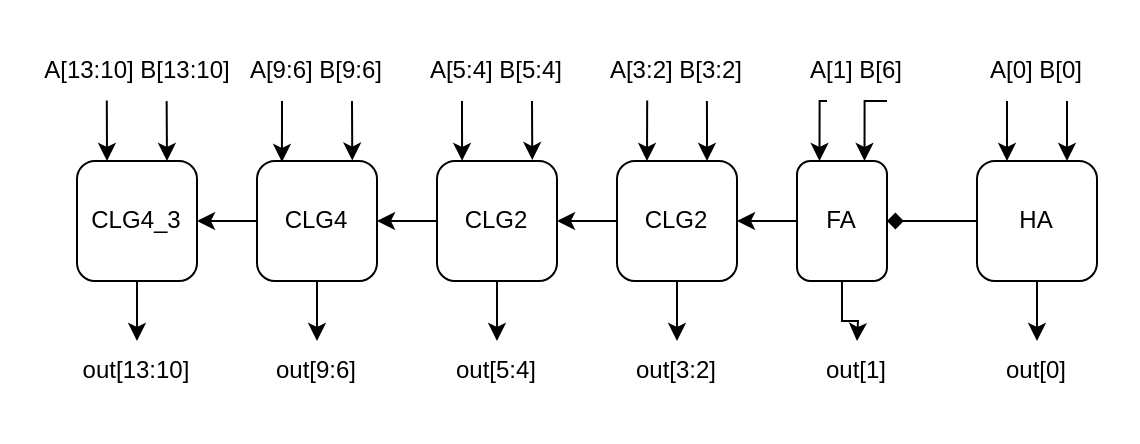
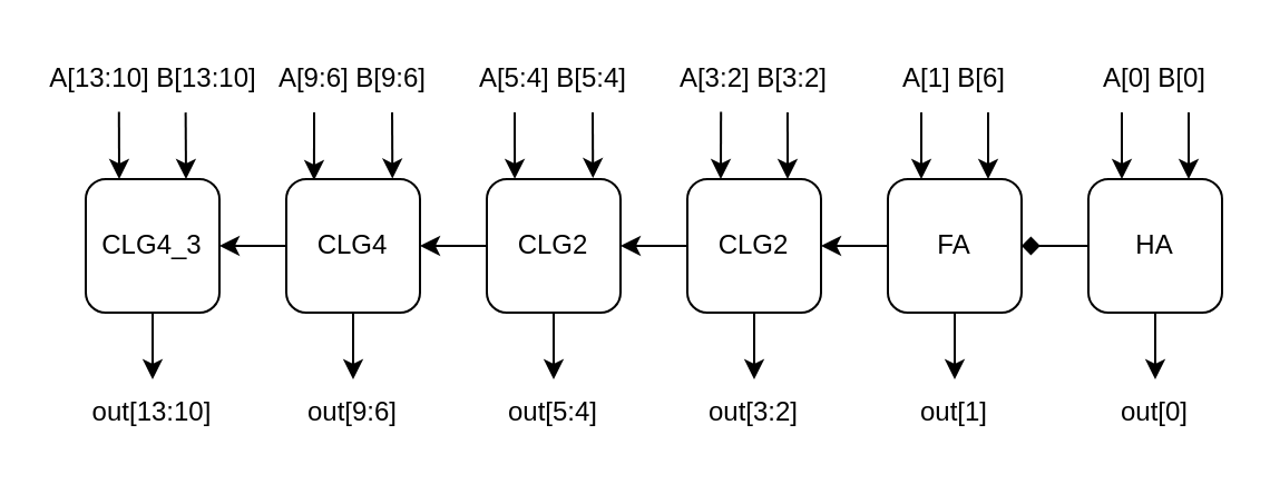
- <mxCell id="7" value="FA" style="rounded=1;whiteSpace=wrap;html=1;" vertex="1" parent="1"><mxGeometry x="398" y="80" width="45" height="60" as="geometry" /></mxCell>
+ <mxCell id="7" value="FA" style="rounded=1;whiteSpace=wrap;html=1;" vertex="1" parent="1"><mxGeometry x="398" y="80" width="60" height="60" as="geometry" /></mxCell>
